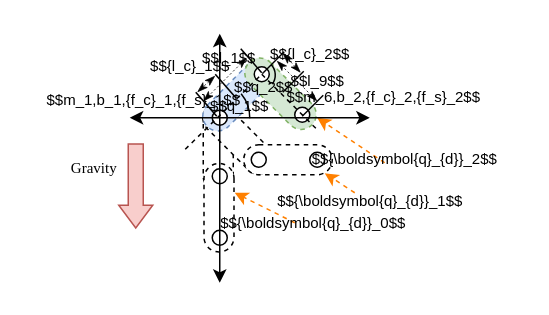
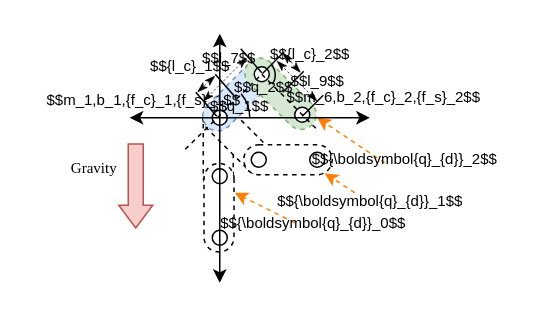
- <mxCell id="32" value="$$l_1$$" style="text;html=1;align=center;verticalAlign=middle;resizable=0;points=[];autosize=1;strokeColor=none;fillColor=none;fontSize=10;" parent="30" vertex="1"><mxGeometry x="122" y="23" width="60" height="30" as="geometry" /></mxCell>
+ <mxCell id="32" value="$$l_7$$" style="text;html=1;align=center;verticalAlign=middle;resizable=0;points=[];autosize=1;strokeColor=none;fillColor=none;fontSize=10;" parent="30" vertex="1"><mxGeometry x="122" y="23" width="60" height="30" as="geometry" /></mxCell>
